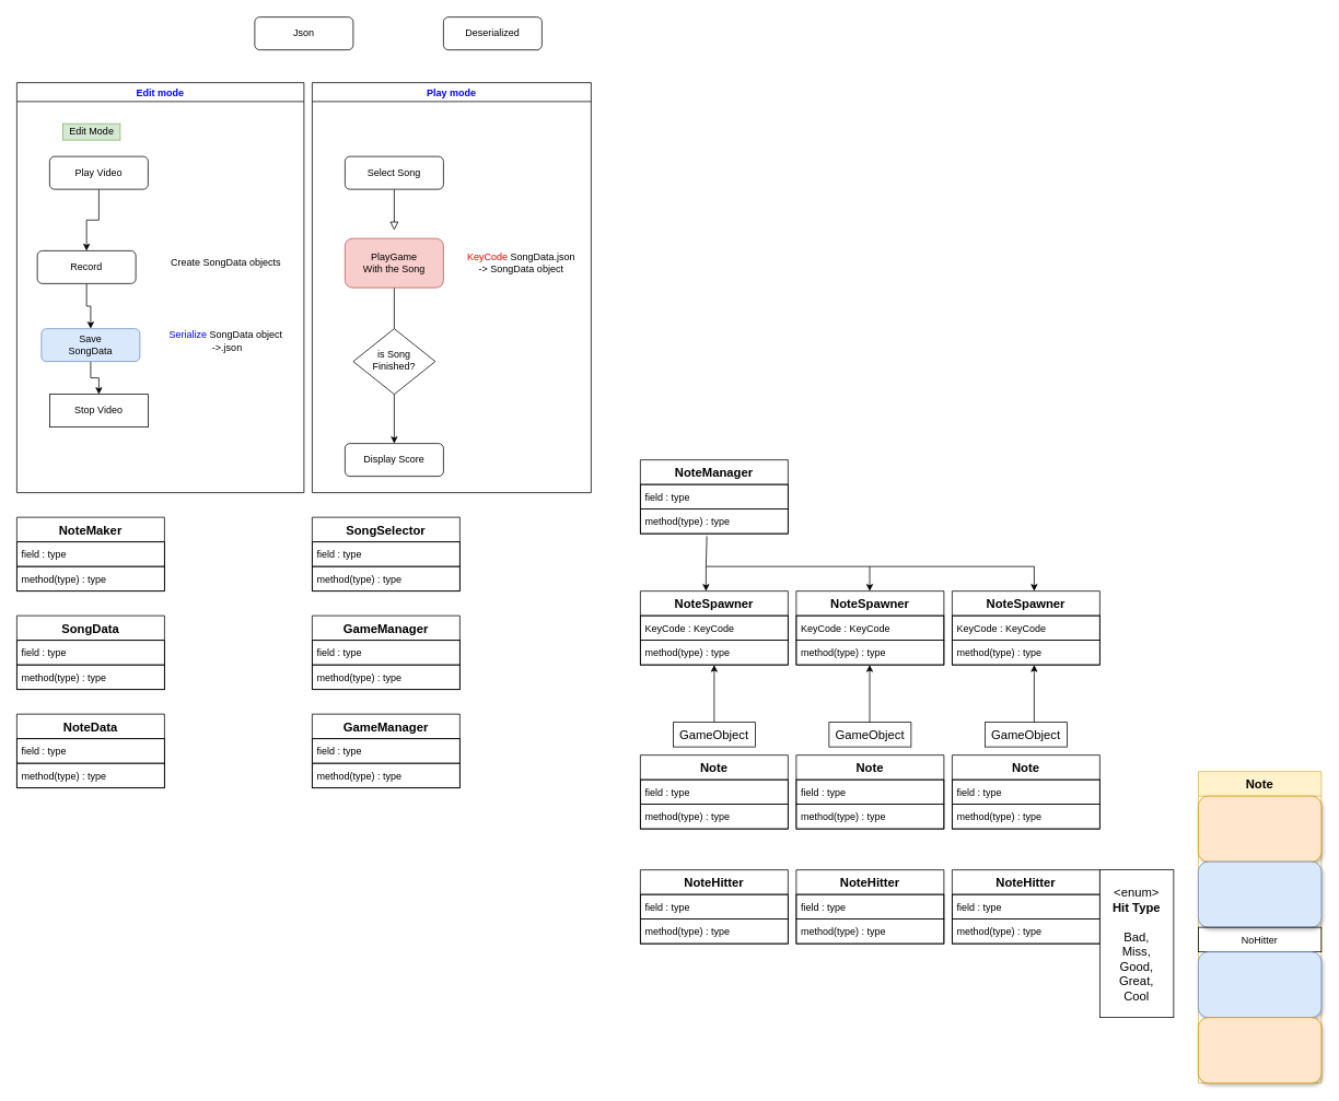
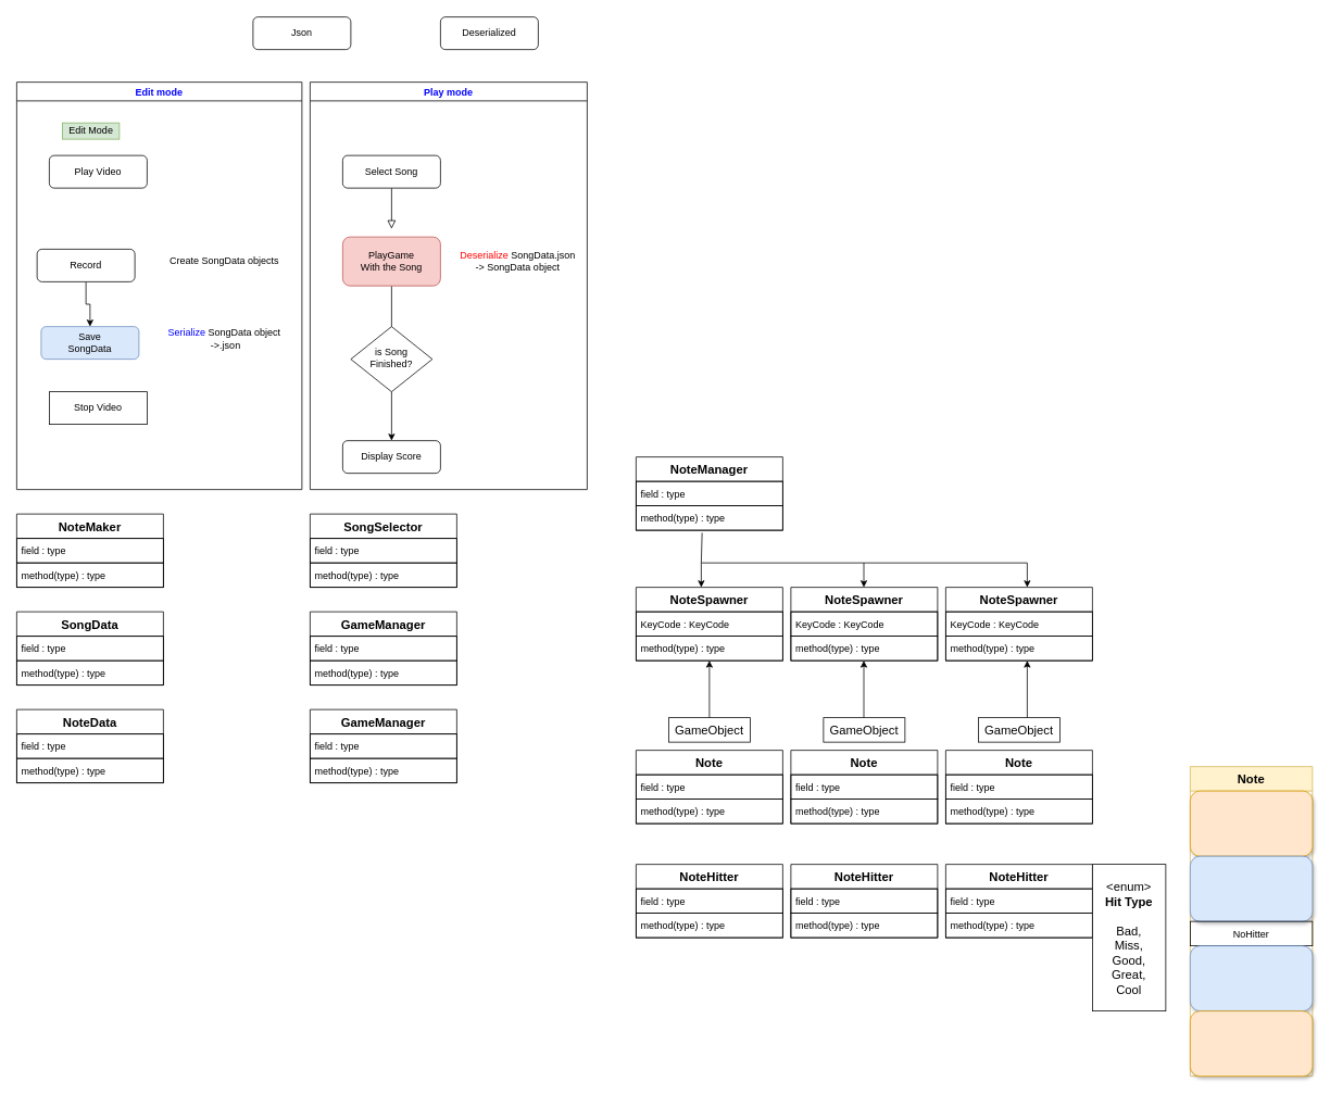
- <mxCell id="2" value="" style="edgeStyle=orthogonalEdgeStyle;rounded=0;orthogonalLoop=1;jettySize=auto;html=1;" edge="1" parent="1" source="3" target="5"><mxGeometry relative="1" as="geometry" /></mxCell>
- <mxCell id="20" value="&lt;font color=&quot;#ff0000&quot;&gt;KeyCode&lt;/font&gt; SongData.json&lt;br&gt;-&amp;gt; SongData object" style="text;html=1;strokeColor=none;fillColor=none;align=center;verticalAlign=middle;whiteSpace=wrap;rounded=0;" vertex="1" parent="14"><mxGeometry x="180" y="205" width="150" height="30" as="geometry" /></mxCell>
+ <mxCell id="20" value="&lt;font color=&quot;#ff0000&quot;&gt;Deserialize&lt;/font&gt; SongData.json&lt;br&gt;-&amp;gt; SongData object" style="text;html=1;strokeColor=none;fillColor=none;align=center;verticalAlign=middle;whiteSpace=wrap;rounded=0;" vertex="1" parent="14"><mxGeometry x="180" y="205" width="150" height="30" as="geometry" /></mxCell>
- <mxCell id="6" value="" style="edgeStyle=orthogonalEdgeStyle;rounded=0;orthogonalLoop=1;jettySize=auto;html=1;" edge="1" parent="1" source="7" target="12"><mxGeometry relative="1" as="geometry" /></mxCell>
